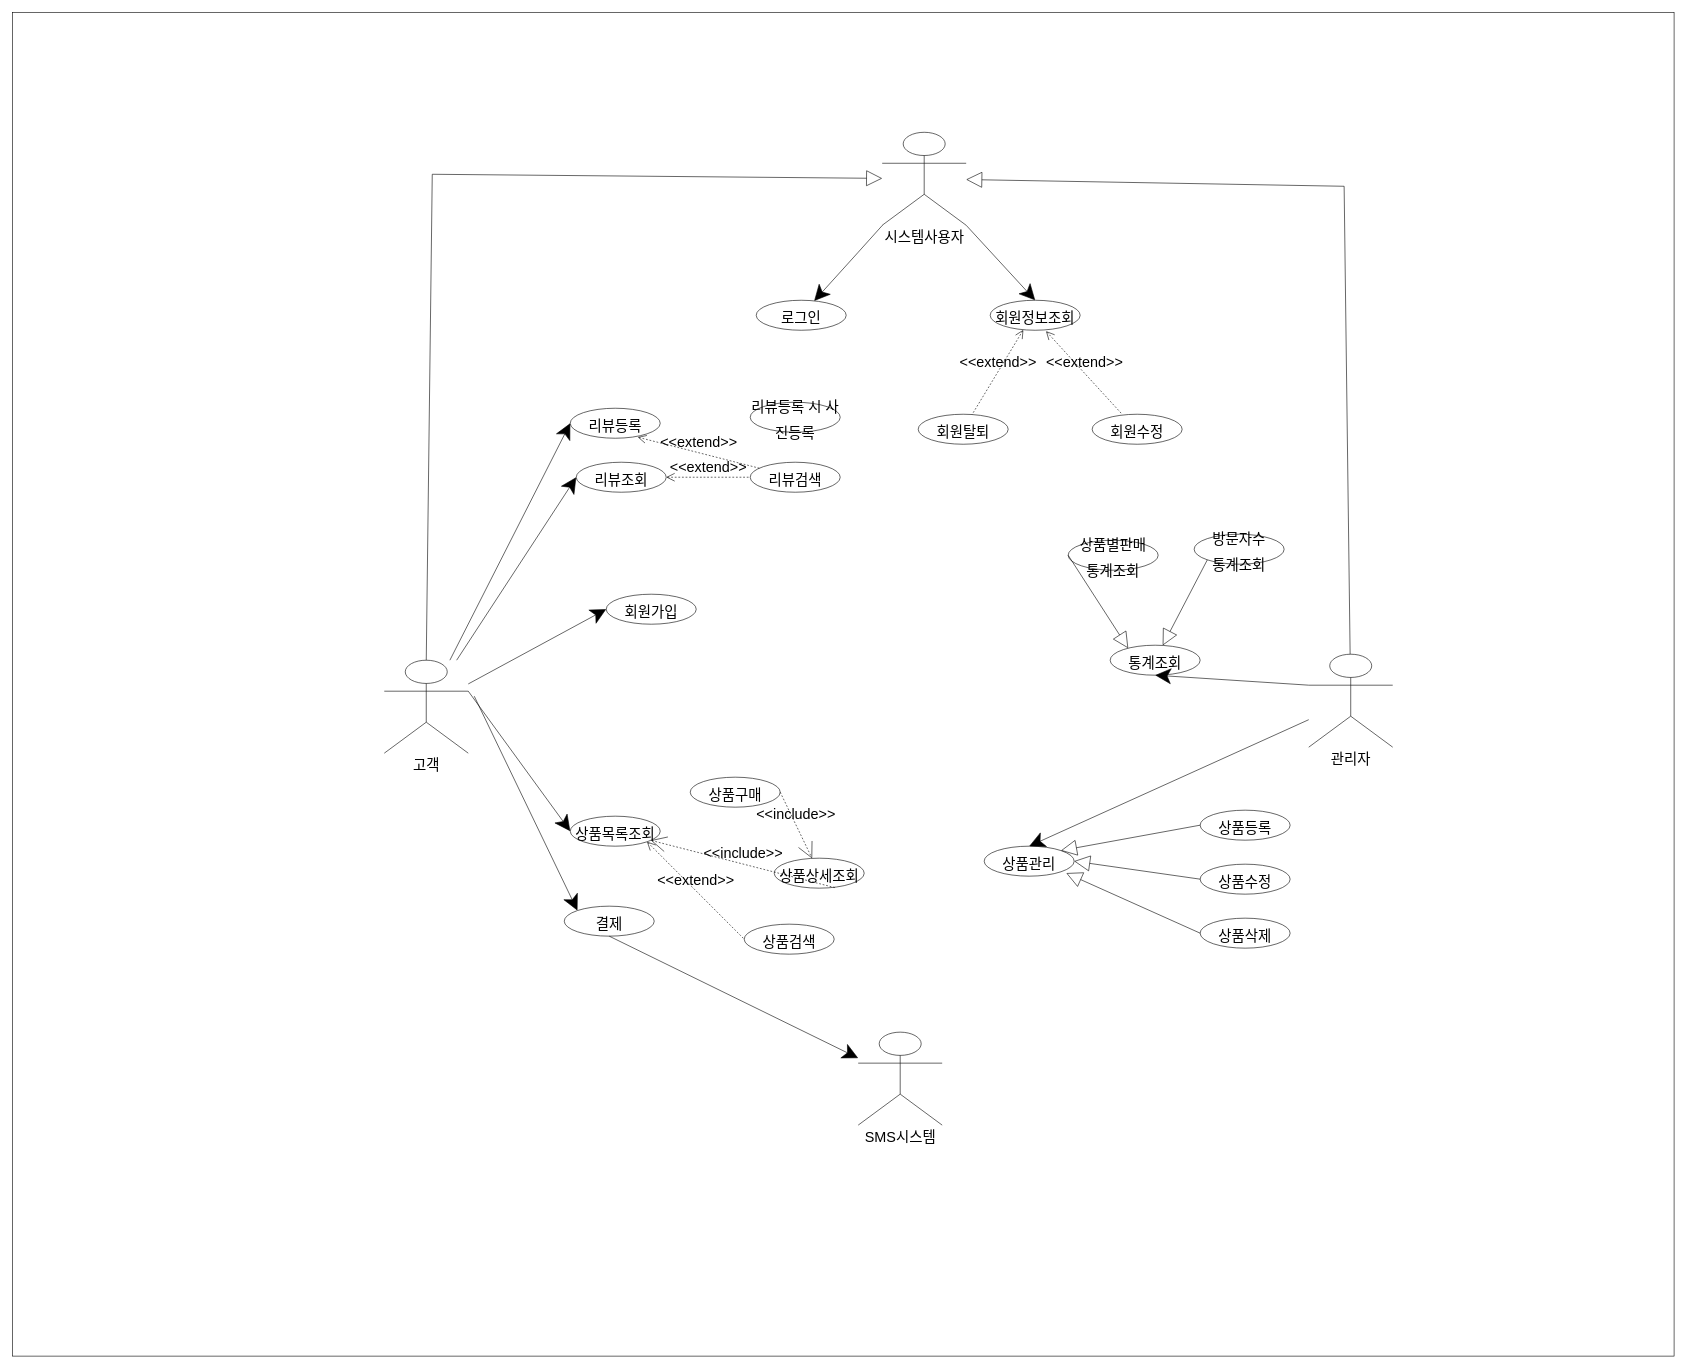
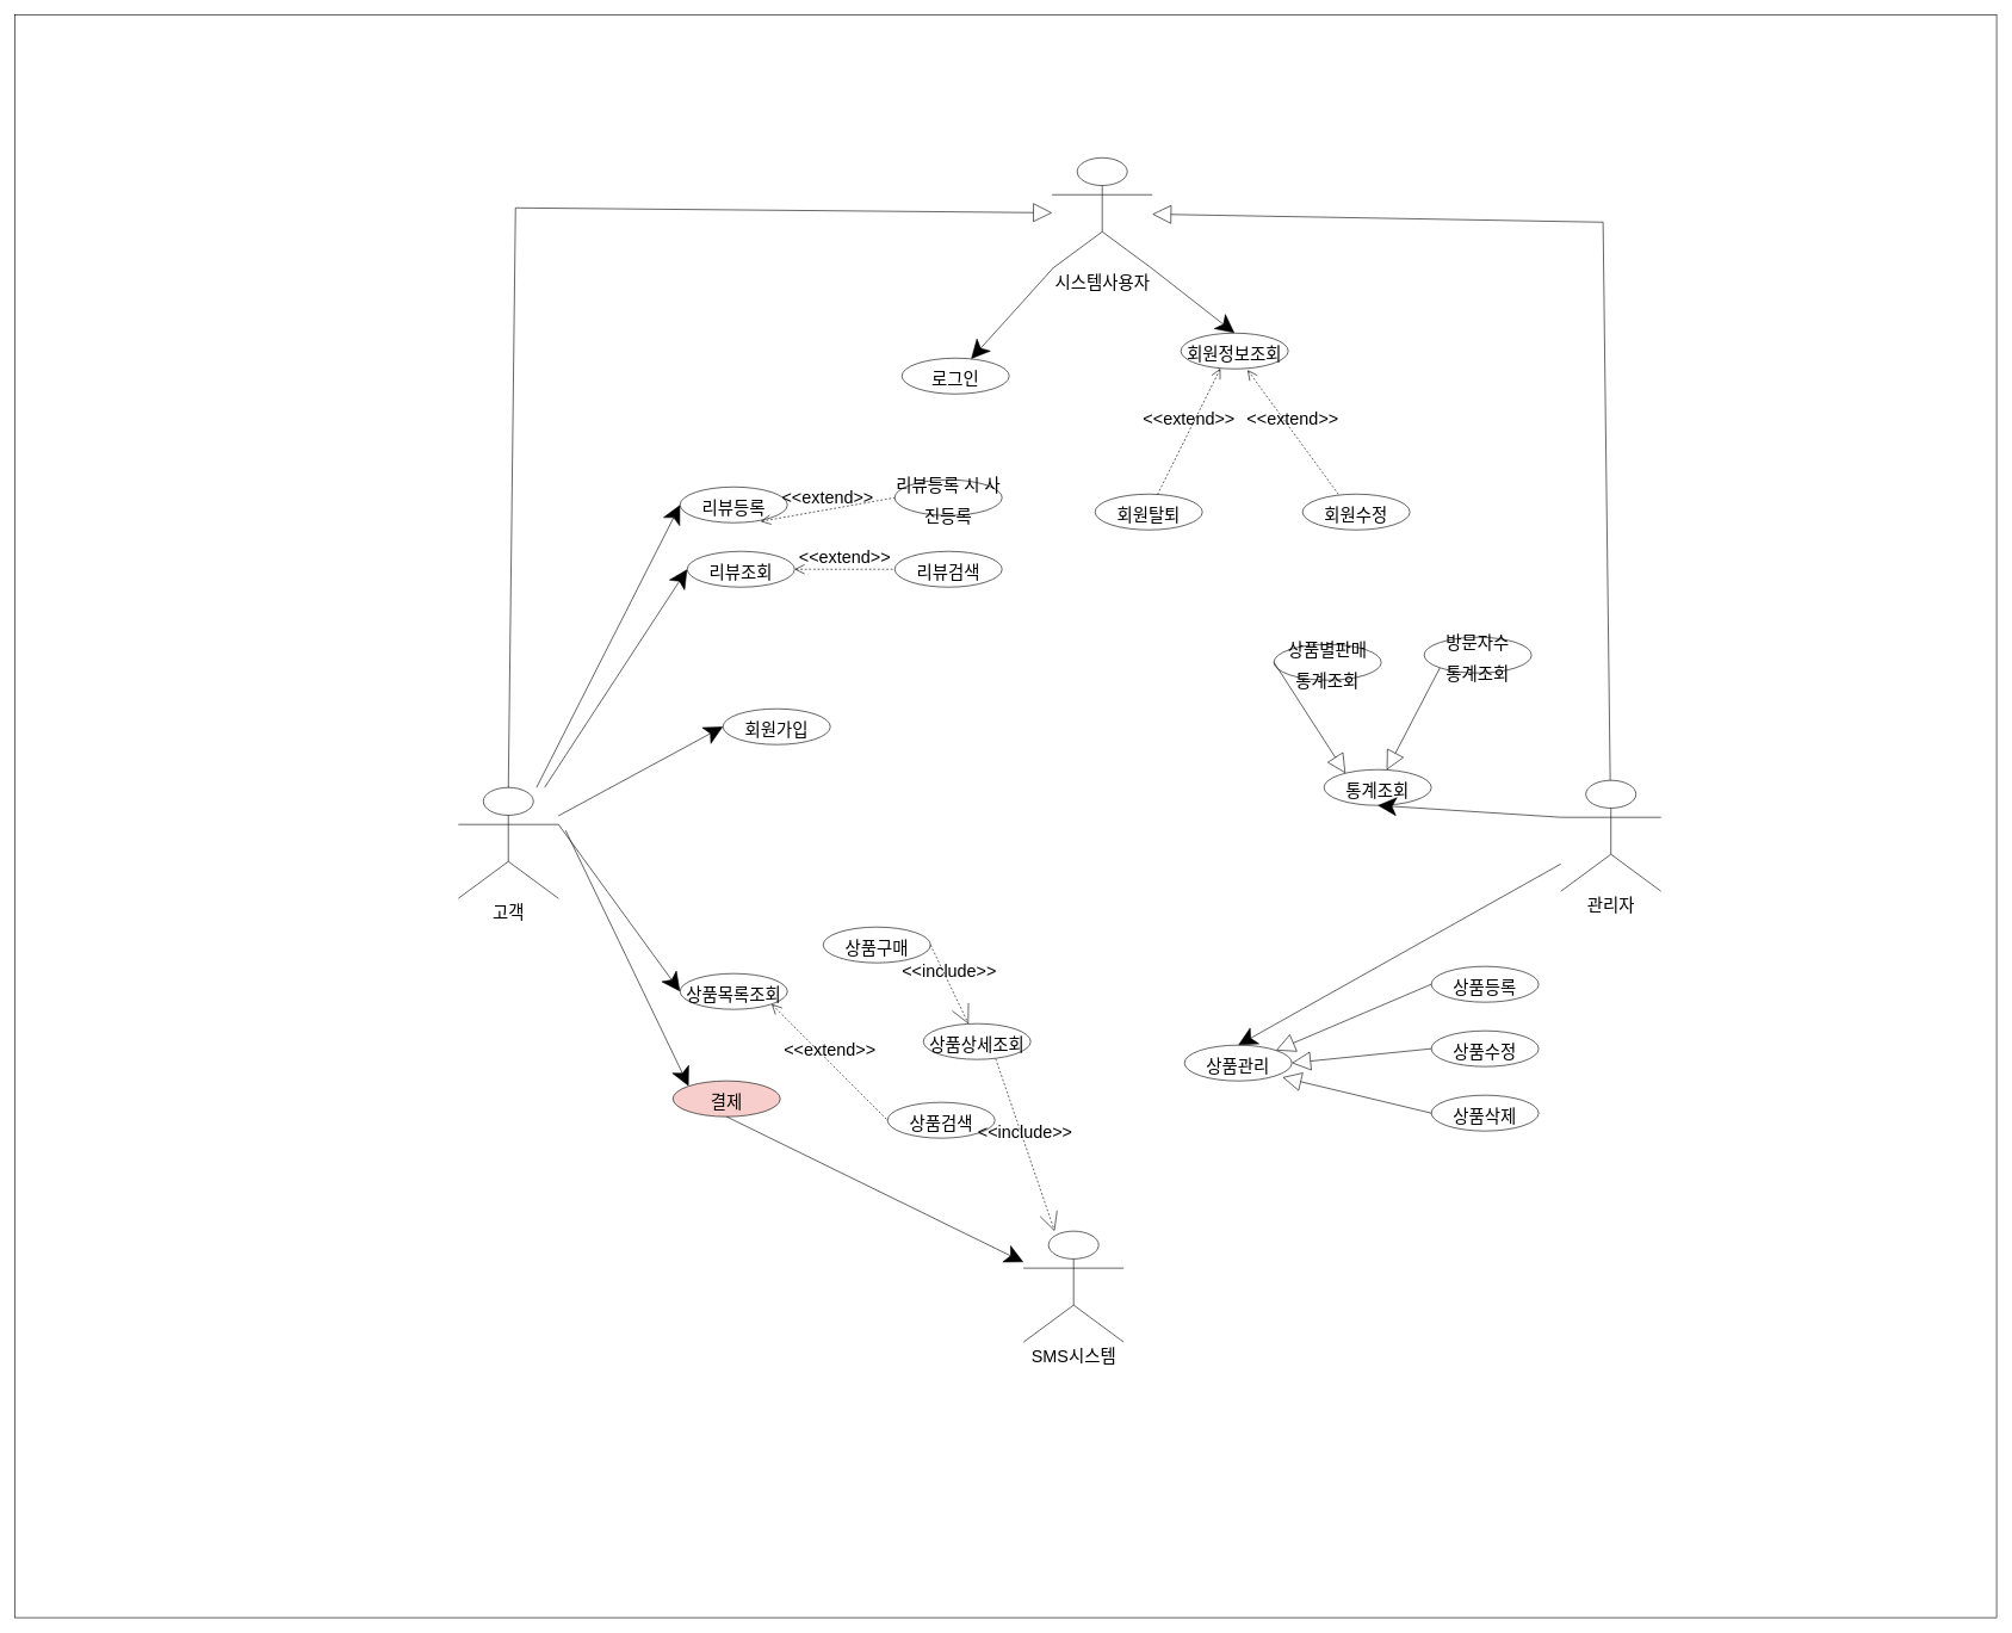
- <mxCell id="5" value="&lt;font style=&quot;font-size: 24px;&quot;&gt;회원정보조회&lt;/font&gt;" style="ellipse;whiteSpace=wrap;html=1;fontSize=36;" vertex="1" parent="1"><mxGeometry x="1650" y="500" width="150" height="50" as="geometry" /></mxCell>
+ <mxCell id="5" value="&lt;font style=&quot;font-size: 24px;&quot;&gt;회원정보조회&lt;/font&gt;" style="ellipse;whiteSpace=wrap;html=1;fontSize=36;" vertex="1" parent="1"><mxGeometry x="1650" y="465" width="150" height="50" as="geometry" /></mxCell>
- <mxCell id="35" value="&amp;lt;&amp;lt;extend&amp;gt;&amp;gt;" style="edgeStyle=none;html=1;startArrow=open;endArrow=none;startSize=12;verticalAlign=bottom;dashed=1;labelBackgroundColor=none;rounded=0;strokeWidth=1;fontSize=24;exitX=0.75;exitY=0.964;exitDx=0;exitDy=0;exitPerimeter=0;" edge="1" parent="1" source="22" target="21"><mxGeometry width="160" relative="1" as="geometry"><mxPoint x="1570" y="1310" as="sourcePoint" /><mxPoint x="1730" y="1310" as="targetPoint" /></mxGeometry></mxCell>
+ <mxCell id="35" value="&amp;lt;&amp;lt;extend&amp;gt;&amp;gt;" style="edgeStyle=none;html=1;startArrow=open;endArrow=none;startSize=12;verticalAlign=bottom;dashed=1;labelBackgroundColor=none;rounded=0;strokeWidth=1;fontSize=24;entryX=0;entryY=0.5;entryDx=0;entryDy=0;exitX=0.75;exitY=0.964;exitDx=0;exitDy=0;exitPerimeter=0;" edge="1" parent="1" source="22" target="23"><mxGeometry width="160" relative="1" as="geometry"><mxPoint x="1570" y="1310" as="sourcePoint" /><mxPoint x="1730" y="1310" as="targetPoint" /></mxGeometry></mxCell>
- <mxCell id="37" value="&amp;lt;&amp;lt;include&amp;gt;&amp;gt;" style="html=1;verticalAlign=bottom;labelBackgroundColor=none;endArrow=open;endFill=0;dashed=1;rounded=0;strokeWidth=1;fontSize=24;endSize=24;exitX=0.674;exitY=0.982;exitDx=0;exitDy=0;exitPerimeter=0;" edge="1" parent="1" source="17" target="15"><mxGeometry width="160" relative="1" as="geometry"><mxPoint x="1390" y="1440" as="sourcePoint" /><mxPoint x="1550" y="1440" as="targetPoint" /></mxGeometry></mxCell>
+ <mxCell id="37" value="&amp;lt;&amp;lt;include&amp;gt;&amp;gt;" style="html=1;verticalAlign=bottom;labelBackgroundColor=none;endArrow=open;endFill=0;dashed=1;rounded=0;strokeWidth=1;fontSize=24;endSize=24;exitX=0.674;exitY=0.982;exitDx=0;exitDy=0;exitPerimeter=0;" edge="1" parent="1" source="17" target="26"><mxGeometry width="160" relative="1" as="geometry"><mxPoint x="1390" y="1440" as="sourcePoint" /><mxPoint x="1550" y="1440" as="targetPoint" /></mxGeometry></mxCell>
- <mxCell id="8" value="&lt;font style=&quot;font-size: 24px;&quot;&gt;상품관리&lt;/font&gt;" style="ellipse;whiteSpace=wrap;html=1;fontSize=36;" vertex="1" parent="1"><mxGeometry x="1640" y="1410" width="150" height="50" as="geometry" /></mxCell>
+ <mxCell id="8" value="&lt;font style=&quot;font-size: 24px;&quot;&gt;상품관리&lt;/font&gt;" style="ellipse;whiteSpace=wrap;html=1;fontSize=36;" vertex="1" parent="1"><mxGeometry x="1655" y="1460" width="150" height="50" as="geometry" /></mxCell>
- <mxCell id="19" value="&lt;span style=&quot;font-size: 24px;&quot;&gt;결제&lt;/span&gt;" style="ellipse;whiteSpace=wrap;html=1;fontSize=36;" vertex="1" parent="1"><mxGeometry x="940" y="1510" width="150" height="50" as="geometry" /></mxCell>
+ <mxCell id="19" value="&lt;span style=&quot;font-size: 24px;&quot;&gt;결제&lt;/span&gt;" style="ellipse;whiteSpace=wrap;html=1;fontSize=36;fillColor=#f8cecc;" vertex="1" parent="1"><mxGeometry x="940" y="1510" width="150" height="50" as="geometry" /></mxCell>
